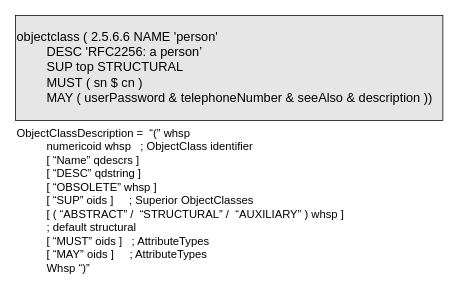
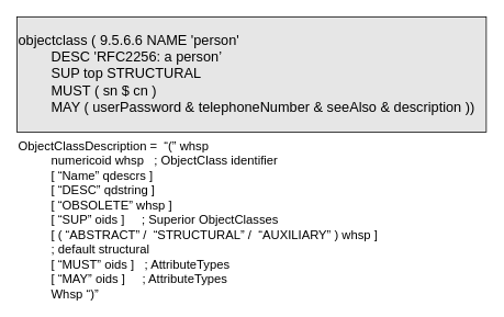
- <mxCell id="2" value="&lt;div style=&quot;&quot;&gt;&lt;div style=&quot;font-size: 17px;&quot;&gt;&lt;div&gt;objectclass ( 2.5.6.6 NAME 'person'&lt;/div&gt;&lt;/div&gt;&lt;/div&gt;&lt;blockquote style=&quot;margin: 0 0 0 40px; border: none; padding: 0px;&quot;&gt;&lt;div style=&quot;&quot;&gt;&lt;div style=&quot;font-size: 17px;&quot;&gt;&lt;div&gt;DESC 'RFC2256: a person’&lt;/div&gt;&lt;/div&gt;&lt;/div&gt;&lt;div style=&quot;&quot;&gt;&lt;div style=&quot;font-size: 17px;&quot;&gt;&lt;div&gt;SUP top STRUCTURAL&lt;/div&gt;&lt;/div&gt;&lt;/div&gt;&lt;div style=&quot;&quot;&gt;&lt;div style=&quot;font-size: 17px;&quot;&gt;&lt;div&gt;MUST ( sn $ cn )&lt;/div&gt;&lt;/div&gt;&lt;/div&gt;&lt;div style=&quot;&quot;&gt;&lt;div style=&quot;font-size: 17px;&quot;&gt;&lt;div&gt;MAY ( userPassword &amp;amp; telephoneNumber &amp;amp; seeAlso &amp;amp; description ))&lt;/div&gt;&lt;/div&gt;&lt;/div&gt;&lt;/blockquote&gt;" style="rounded=0;whiteSpace=wrap;html=1;align=left;fillColor=#E6E6E6;" vertex="1" parent="1"><mxGeometry x="20" y="20" width="570" height="140" as="geometry" /></mxCell>
+ <mxCell id="2" value="&lt;div style=&quot;&quot;&gt;&lt;div style=&quot;font-size: 17px;&quot;&gt;&lt;div&gt;objectclass ( 9.5.6.6 NAME 'person'&lt;/div&gt;&lt;/div&gt;&lt;/div&gt;&lt;blockquote style=&quot;margin: 0 0 0 40px; border: none; padding: 0px;&quot;&gt;&lt;div style=&quot;&quot;&gt;&lt;div style=&quot;font-size: 17px;&quot;&gt;&lt;div&gt;DESC 'RFC2256: a person’&lt;/div&gt;&lt;/div&gt;&lt;/div&gt;&lt;div style=&quot;&quot;&gt;&lt;div style=&quot;font-size: 17px;&quot;&gt;&lt;div&gt;SUP top STRUCTURAL&lt;/div&gt;&lt;/div&gt;&lt;/div&gt;&lt;div style=&quot;&quot;&gt;&lt;div style=&quot;font-size: 17px;&quot;&gt;&lt;div&gt;MUST ( sn $ cn )&lt;/div&gt;&lt;/div&gt;&lt;/div&gt;&lt;div style=&quot;&quot;&gt;&lt;div style=&quot;font-size: 17px;&quot;&gt;&lt;div&gt;MAY ( userPassword &amp;amp; telephoneNumber &amp;amp; seeAlso &amp;amp; description ))&lt;/div&gt;&lt;/div&gt;&lt;/div&gt;&lt;/blockquote&gt;" style="rounded=0;whiteSpace=wrap;html=1;align=left;fillColor=#E6E6E6;" vertex="1" parent="1"><mxGeometry x="20" y="20" width="570" height="140" as="geometry" /></mxCell>
